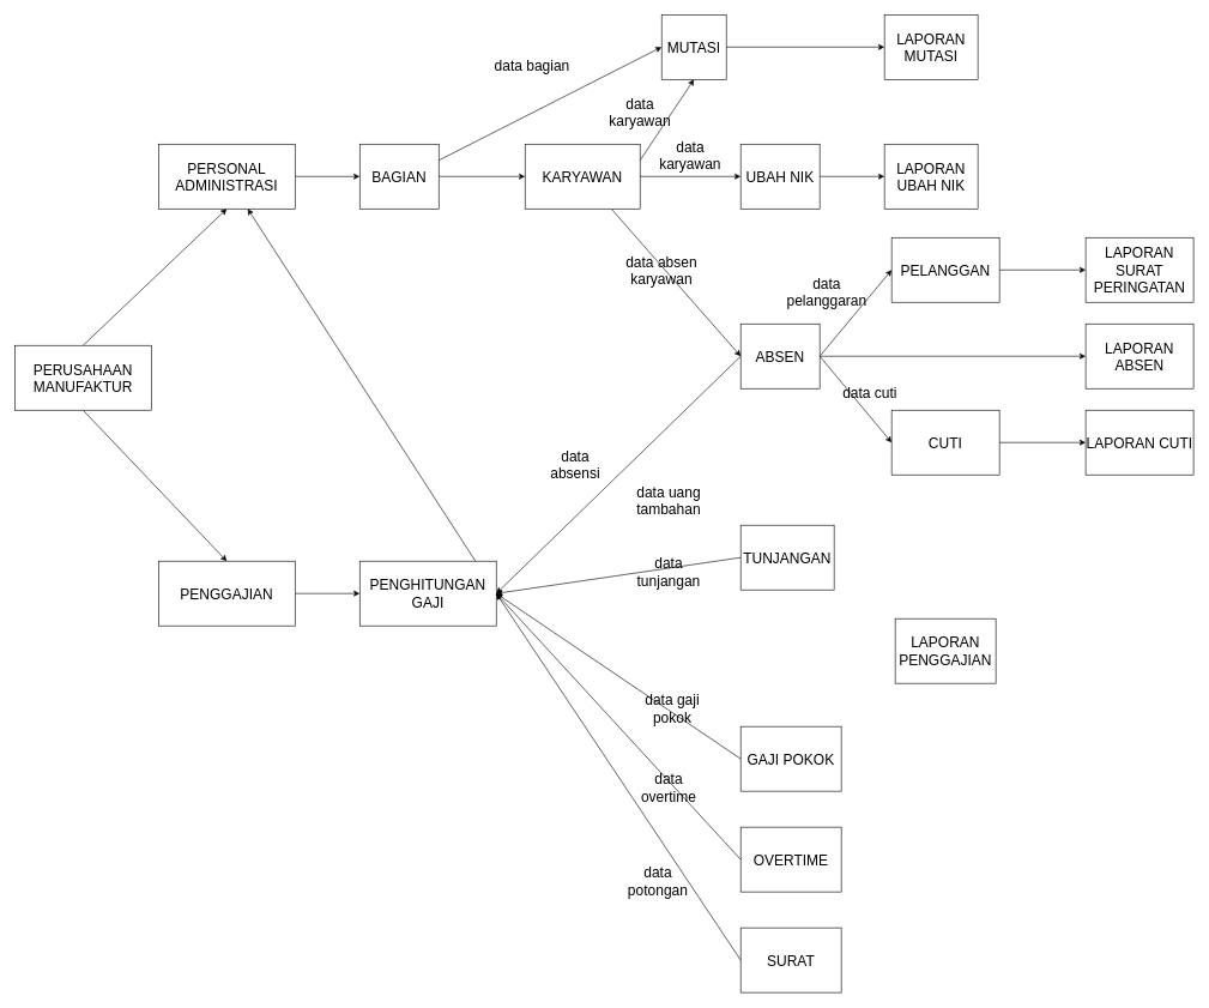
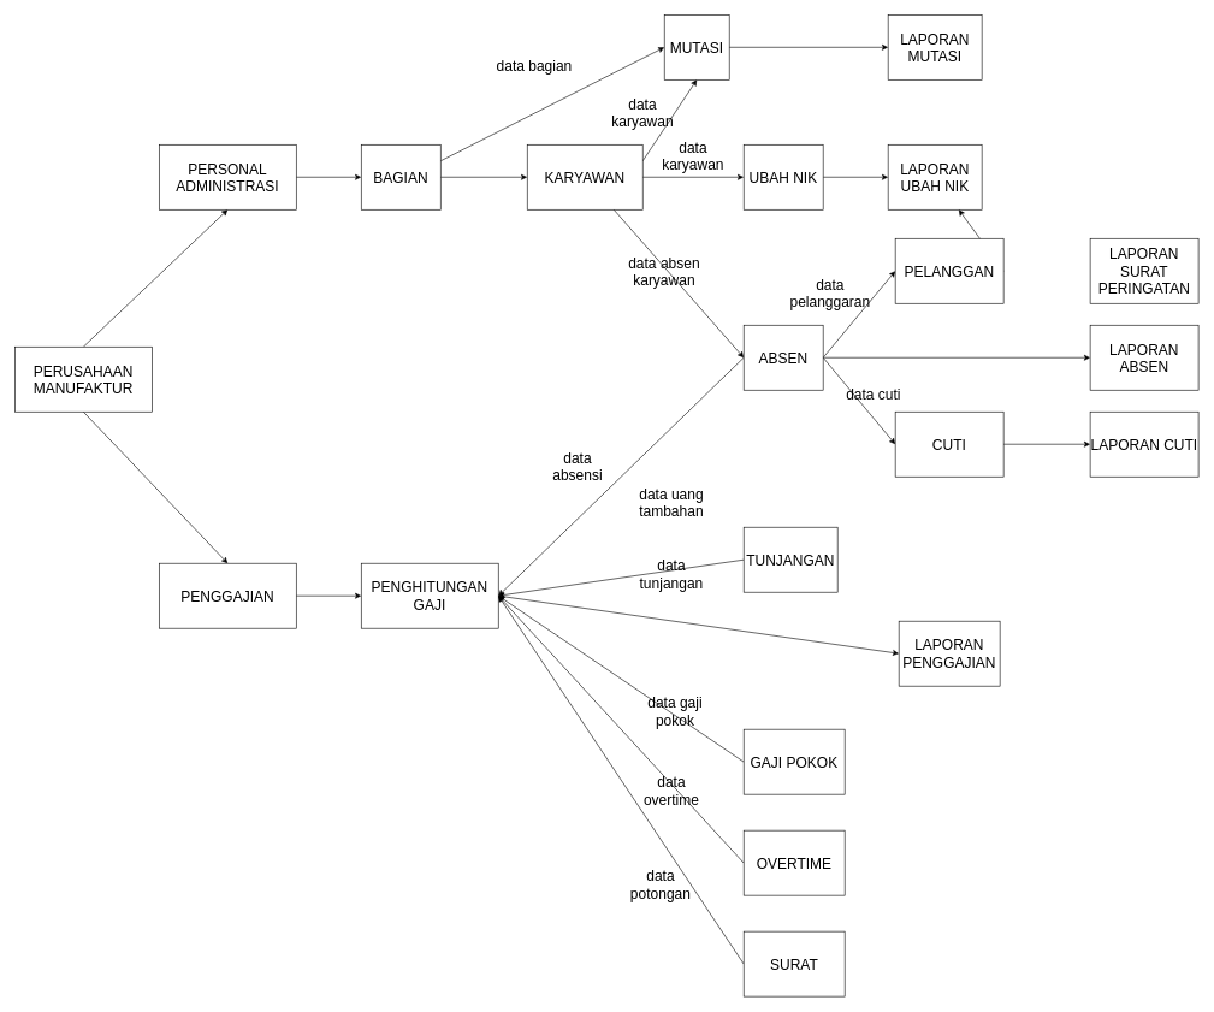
- <mxCell id="29" style="edgeStyle=none;rounded=0;orthogonalLoop=1;jettySize=auto;html=1;exitX=1;exitY=0.5;exitDx=0;exitDy=0;entryX=0;entryY=0.5;entryDx=0;entryDy=0;fontSize=20;" parent="1" source="30" target="31" edge="1"><mxGeometry relative="1" as="geometry" /></mxCell>
+ <mxCell id="29" style="edgeStyle=none;rounded=0;orthogonalLoop=1;jettySize=auto;html=1;exitX=1;exitY=0.5;exitDx=0;exitDy=0;fontSize=20;" parent="1" source="30" target="23" edge="1"><mxGeometry relative="1" as="geometry" /></mxCell>
- <mxCell id="12" style="edgeStyle=none;rounded=0;orthogonalLoop=1;jettySize=auto;html=1;exitX=1;exitY=0.5;exitDx=0;exitDy=0;fontSize=20;" parent="1" source="13" target="6" edge="1"><mxGeometry relative="1" as="geometry" /></mxCell>
+ <mxCell id="12" style="edgeStyle=none;rounded=0;orthogonalLoop=1;jettySize=auto;html=1;exitX=1;exitY=0.5;exitDx=0;exitDy=0;entryX=0;entryY=0.5;entryDx=0;entryDy=0;fontSize=20;" parent="1" source="13" target="38" edge="1"><mxGeometry relative="1" as="geometry" /></mxCell>
